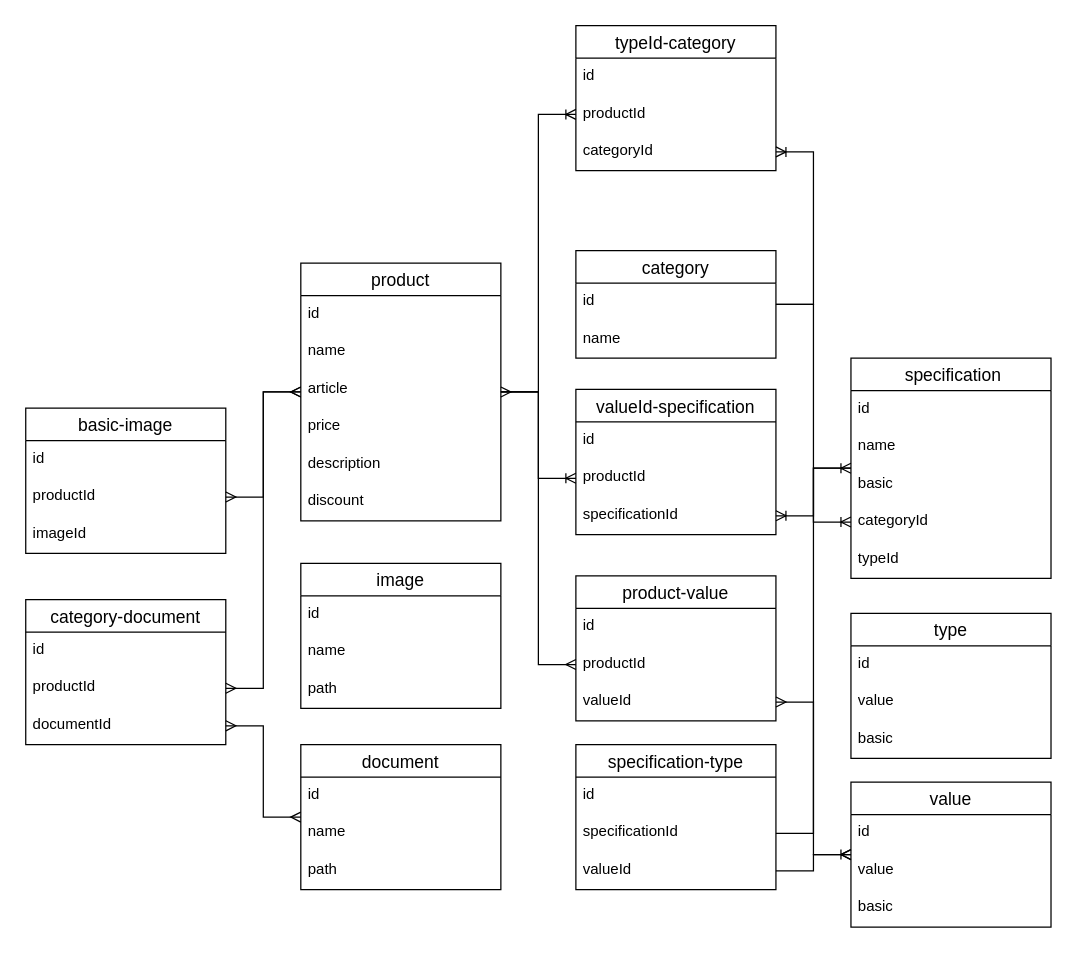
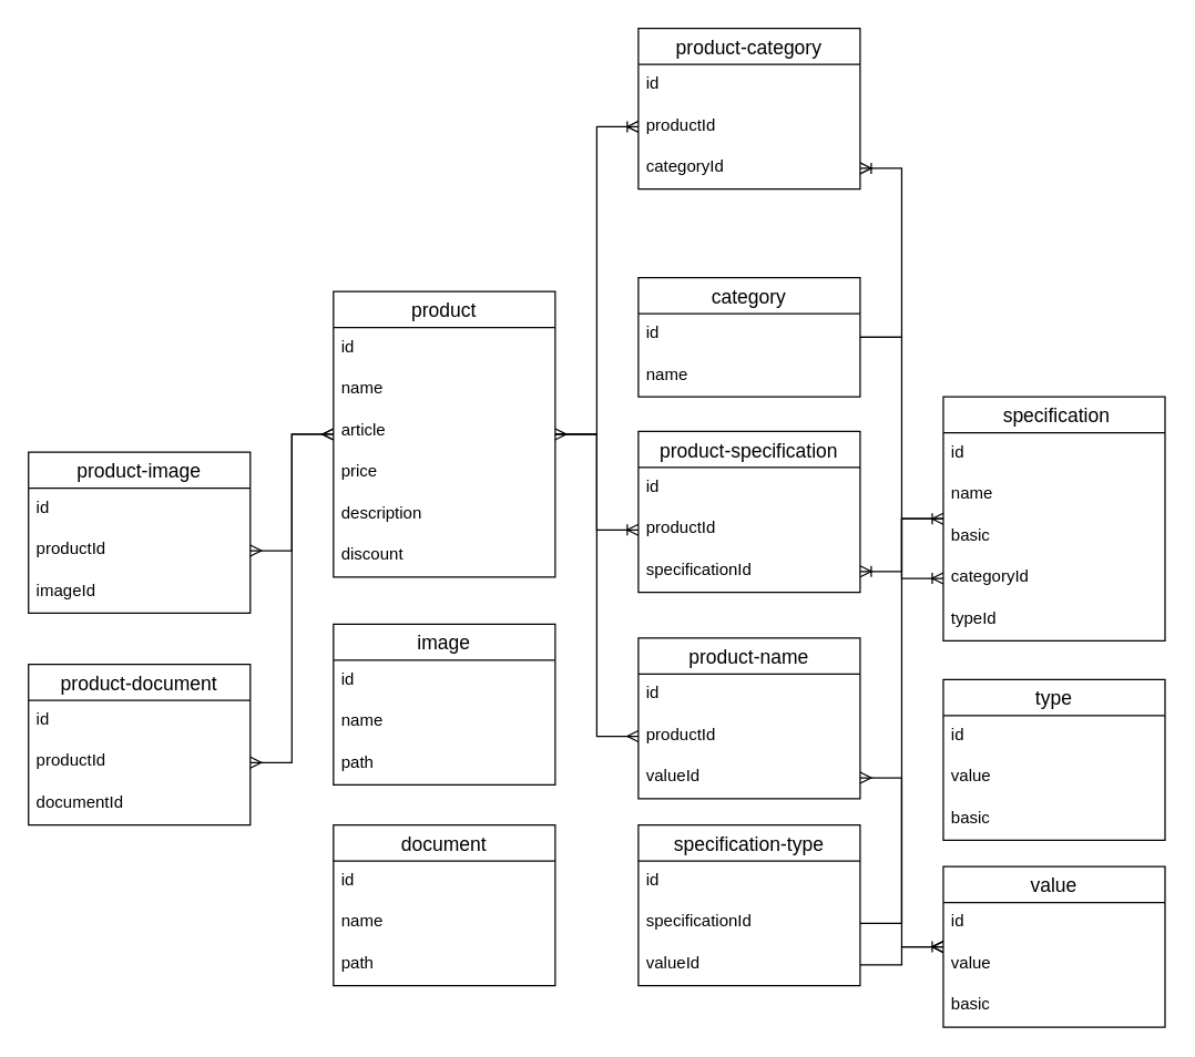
- <mxCell id="26" value="typeId-category" style="swimlane;fontStyle=0;childLayout=stackLayout;horizontal=1;startSize=26;horizontalStack=0;resizeParent=1;resizeParentMax=0;resizeLast=0;collapsible=1;marginBottom=0;align=center;fontSize=14;" parent="1" vertex="1"><mxGeometry x="460" y="20" width="160" height="116" as="geometry" /></mxCell>
+ <mxCell id="26" value="product-category" style="swimlane;fontStyle=0;childLayout=stackLayout;horizontal=1;startSize=26;horizontalStack=0;resizeParent=1;resizeParentMax=0;resizeLast=0;collapsible=1;marginBottom=0;align=center;fontSize=14;" parent="1" vertex="1"><mxGeometry x="460" y="20" width="160" height="116" as="geometry" /></mxCell>
- <mxCell id="22" value="valueId-specification" style="swimlane;fontStyle=0;childLayout=stackLayout;horizontal=1;startSize=26;horizontalStack=0;resizeParent=1;resizeParentMax=0;resizeLast=0;collapsible=1;marginBottom=0;align=center;fontSize=14;" parent="1" vertex="1"><mxGeometry x="460" y="311" width="160" height="116" as="geometry" /></mxCell>
+ <mxCell id="22" value="product-specification" style="swimlane;fontStyle=0;childLayout=stackLayout;horizontal=1;startSize=26;horizontalStack=0;resizeParent=1;resizeParentMax=0;resizeLast=0;collapsible=1;marginBottom=0;align=center;fontSize=14;" parent="1" vertex="1"><mxGeometry x="460" y="311" width="160" height="116" as="geometry" /></mxCell>
- <mxCell id="53" value="basic-image" style="swimlane;fontStyle=0;childLayout=stackLayout;horizontal=1;startSize=26;horizontalStack=0;resizeParent=1;resizeParentMax=0;resizeLast=0;collapsible=1;marginBottom=0;align=center;fontSize=14;" parent="1" vertex="1"><mxGeometry x="20" y="326" width="160" height="116" as="geometry" /></mxCell>
+ <mxCell id="53" value="product-image" style="swimlane;fontStyle=0;childLayout=stackLayout;horizontal=1;startSize=26;horizontalStack=0;resizeParent=1;resizeParentMax=0;resizeLast=0;collapsible=1;marginBottom=0;align=center;fontSize=14;" parent="1" vertex="1"><mxGeometry x="20" y="326" width="160" height="116" as="geometry" /></mxCell>
- <mxCell id="64" value="product-value" style="swimlane;fontStyle=0;childLayout=stackLayout;horizontal=1;startSize=26;horizontalStack=0;resizeParent=1;resizeParentMax=0;resizeLast=0;collapsible=1;marginBottom=0;align=center;fontSize=14;" parent="1" vertex="1"><mxGeometry x="460" y="460" width="160" height="116" as="geometry" /></mxCell>
+ <mxCell id="64" value="product-name" style="swimlane;fontStyle=0;childLayout=stackLayout;horizontal=1;startSize=26;horizontalStack=0;resizeParent=1;resizeParentMax=0;resizeLast=0;collapsible=1;marginBottom=0;align=center;fontSize=14;" parent="1" vertex="1"><mxGeometry x="460" y="460" width="160" height="116" as="geometry" /></mxCell>
- <mxCell id="57" value="category-document" style="swimlane;fontStyle=0;childLayout=stackLayout;horizontal=1;startSize=26;horizontalStack=0;resizeParent=1;resizeParentMax=0;resizeLast=0;collapsible=1;marginBottom=0;align=center;fontSize=14;" parent="1" vertex="1"><mxGeometry x="20" y="479" width="160" height="116" as="geometry" /></mxCell>
+ <mxCell id="57" value="product-document" style="swimlane;fontStyle=0;childLayout=stackLayout;horizontal=1;startSize=26;horizontalStack=0;resizeParent=1;resizeParentMax=0;resizeLast=0;collapsible=1;marginBottom=0;align=center;fontSize=14;" parent="1" vertex="1"><mxGeometry x="20" y="479" width="160" height="116" as="geometry" /></mxCell>
- <mxCell id="63" value="" style="edgeStyle=entityRelationEdgeStyle;fontSize=12;html=1;endArrow=ERmany;startArrow=ERmany;rounded=0;" parent="1" source="42" target="60" edge="1"><mxGeometry width="100" height="100" relative="1" as="geometry"><mxPoint x="260" y="528" as="sourcePoint" /><mxPoint x="200" y="447" as="targetPoint" /></mxGeometry></mxCell>
